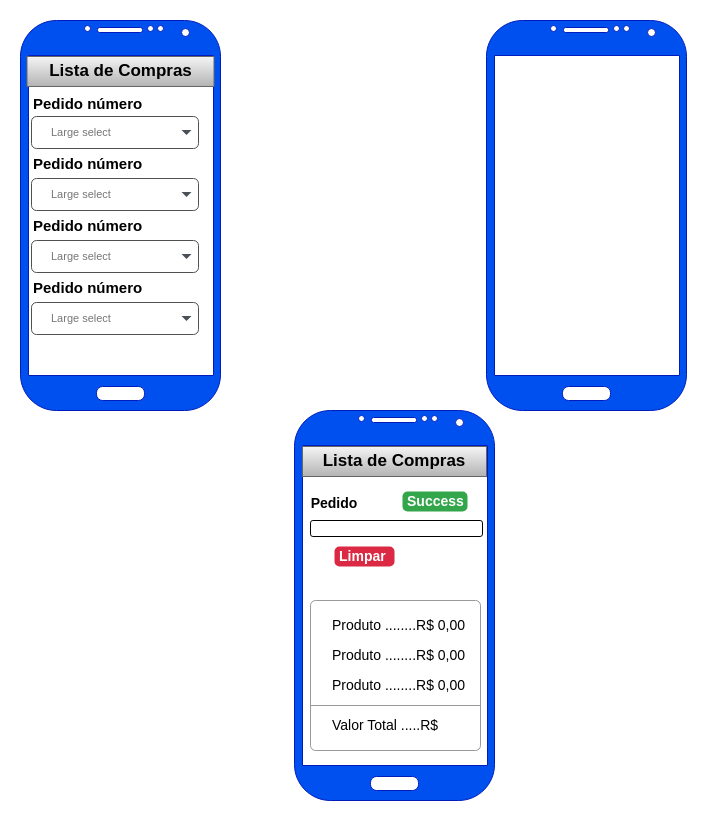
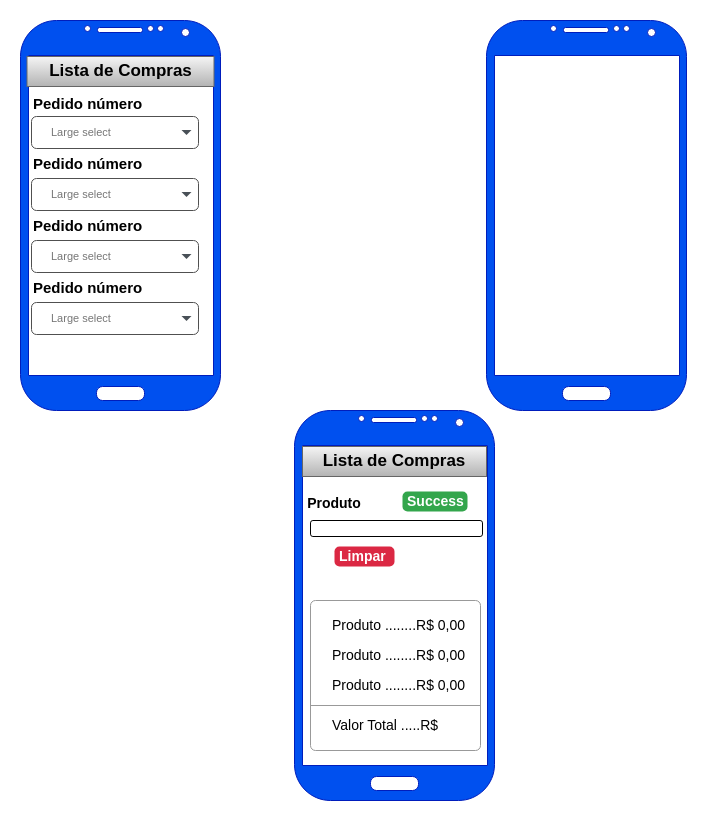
- <mxCell id="18" value="Pedido" style="text;html=1;align=center;verticalAlign=middle;whiteSpace=wrap;rounded=0;fontSize=14;fontStyle=1" vertex="1" parent="1"><mxGeometry x="304" y="488" width="60" height="30" as="geometry" /></mxCell>
+ <mxCell id="18" value="Produto" style="text;html=1;align=center;verticalAlign=middle;whiteSpace=wrap;rounded=0;fontSize=14;fontStyle=1" vertex="1" parent="1"><mxGeometry x="304" y="488" width="60" height="30" as="geometry" /></mxCell>
